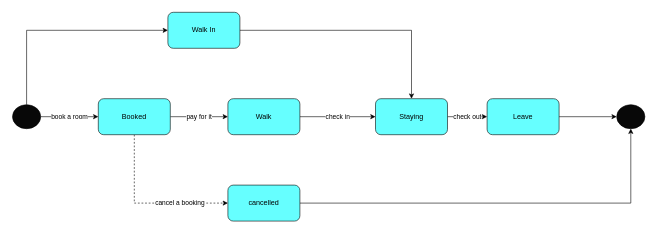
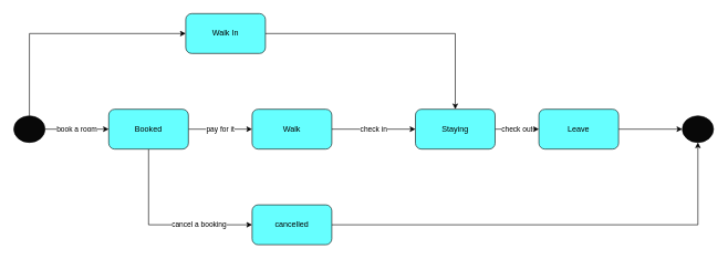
- <mxCell id="6" value="cancel a booking" style="edgeStyle=orthogonalEdgeStyle;rounded=0;orthogonalLoop=1;jettySize=auto;html=1;exitX=0.5;exitY=1;exitDx=0;exitDy=0;entryX=0;entryY=0.5;entryDx=0;entryDy=0;dashed=1;" edge="1" parent="1" source="7" target="17"><mxGeometry x="0.407" relative="1" as="geometry"><mxPoint as="offset" /></mxGeometry></mxCell>
+ <mxCell id="6" value="cancel a booking" style="edgeStyle=orthogonalEdgeStyle;rounded=0;orthogonalLoop=1;jettySize=auto;html=1;exitX=0.5;exitY=1;exitDx=0;exitDy=0;entryX=0;entryY=0.5;entryDx=0;entryDy=0;" edge="1" parent="1" source="7" target="17"><mxGeometry x="0.407" relative="1" as="geometry"><mxPoint as="offset" /></mxGeometry></mxCell>
